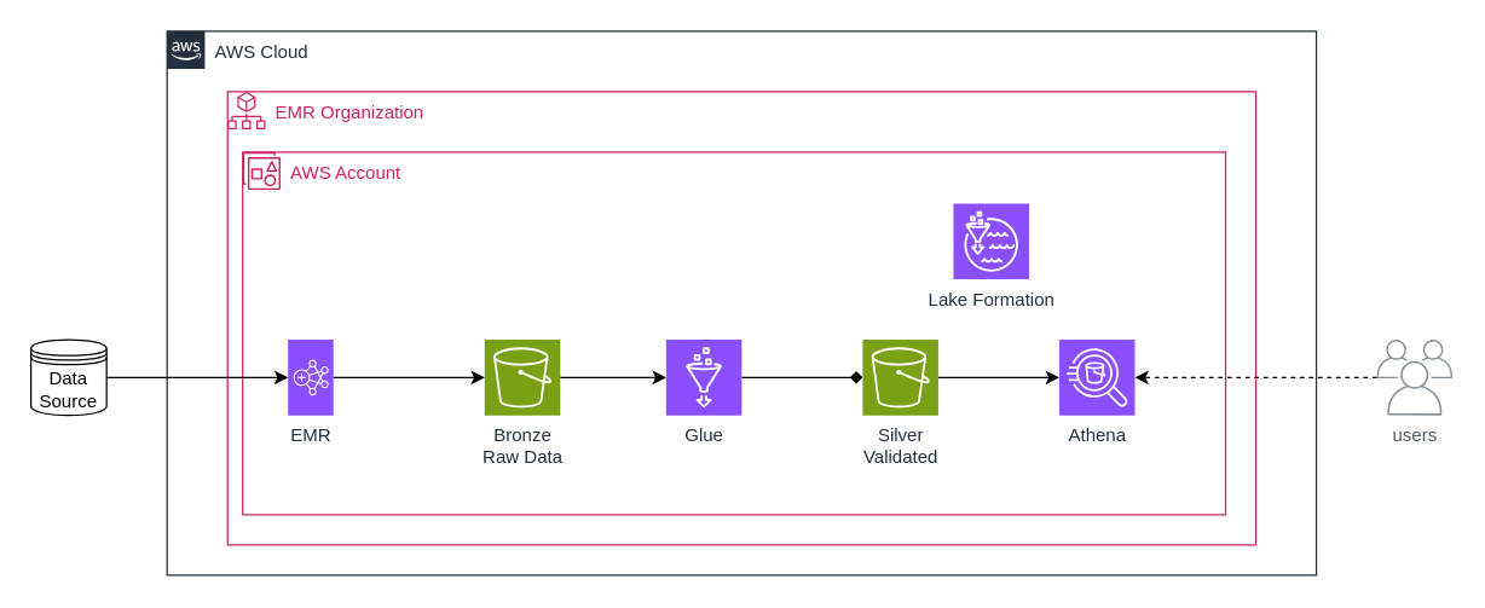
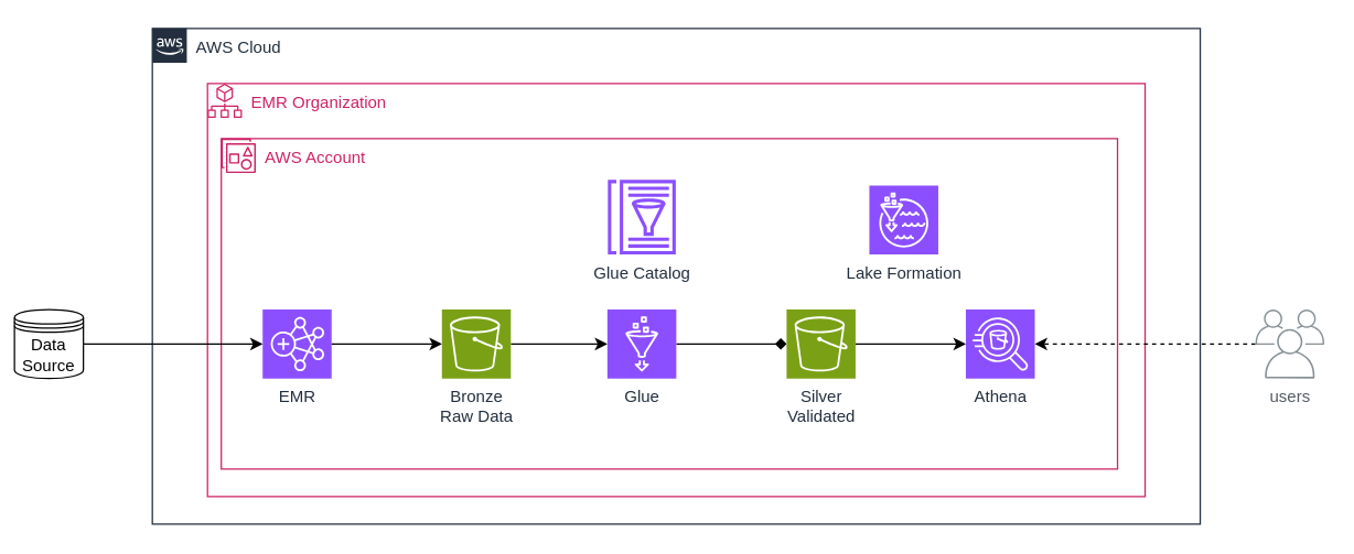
+ <mxCell id="9" value="Glue Catalog" style="sketch=0;outlineConnect=0;fontColor=#232F3E;gradientColor=none;fillColor=#8C4FFF;strokeColor=none;dashed=0;verticalLabelPosition=bottom;verticalAlign=top;align=center;html=1;fontSize=12;fontStyle=0;aspect=fixed;pointerEvents=1;shape=mxgraph.aws4.glue_data_catalog;" vertex="1" parent="4"><mxGeometry x="280" y="30" width="50" height="54.17" as="geometry" /></mxCell>
- <mxCell id="17" value="Data Source" style="shape=datastore;whiteSpace=wrap;html=1;" vertex="1" parent="1"><mxGeometry x="20" y="224.17" width="50" height="50" as="geometry" /></mxCell>
+ <mxCell id="17" value="Data Source" style="shape=datastore;whiteSpace=wrap;html=1;" vertex="1" parent="1"><mxGeometry x="10" y="224.17" width="50" height="50" as="geometry" /></mxCell>
- <mxCell id="13" value="EMR" style="sketch=0;points=[[0,0,0],[0.25,0,0],[0.5,0,0],[0.75,0,0],[1,0,0],[0,1,0],[0.25,1,0],[0.5,1,0],[0.75,1,0],[1,1,0],[0,0.25,0],[0,0.5,0],[0,0.75,0],[1,0.25,0],[1,0.5,0],[1,0.75,0]];outlineConnect=0;fontColor=#232F3E;fillColor=#8C4FFF;strokeColor=#ffffff;dashed=0;verticalLabelPosition=bottom;verticalAlign=top;align=center;html=1;fontSize=12;fontStyle=0;aspect=fixed;shape=mxgraph.aws4.resourceIcon;resIcon=mxgraph.aws4.emr;" vertex="1" parent="4"><mxGeometry x="30" y="124.17" width="30" height="50" as="geometry" /></mxCell>
+ <mxCell id="13" value="EMR" style="sketch=0;points=[[0,0,0],[0.25,0,0],[0.5,0,0],[0.75,0,0],[1,0,0],[0,1,0],[0.25,1,0],[0.5,1,0],[0.75,1,0],[1,1,0],[0,0.25,0],[0,0.5,0],[0,0.75,0],[1,0.25,0],[1,0.5,0],[1,0.75,0]];outlineConnect=0;fontColor=#232F3E;fillColor=#8C4FFF;strokeColor=#ffffff;dashed=0;verticalLabelPosition=bottom;verticalAlign=top;align=center;html=1;fontSize=12;fontStyle=0;aspect=fixed;shape=mxgraph.aws4.resourceIcon;resIcon=mxgraph.aws4.emr;" vertex="1" parent="4"><mxGeometry x="30" y="124.17" width="50" height="50" as="geometry" /></mxCell>
